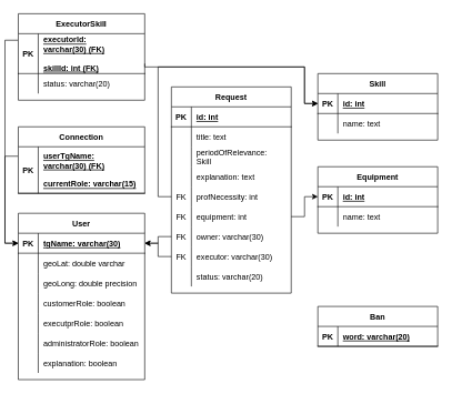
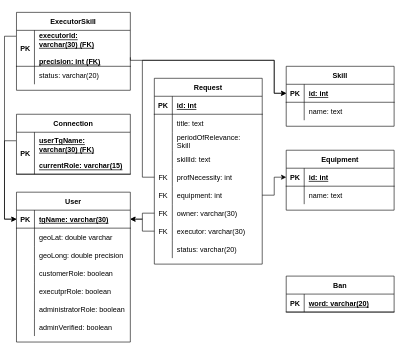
- <mxCell id="39" value="executorId:&#10;varchar(30) (FK)&#10;&#10;skillId: int (FK)" style="shape=partialRectangle;connectable=0;fillColor=none;top=0;left=0;bottom=0;right=0;align=left;spacingLeft=6;fontStyle=5;overflow=hidden;" parent="37" vertex="1"><mxGeometry x="30" width="159.94" height="60" as="geometry"><mxRectangle width="159.94" height="60" as="alternateBounds" /></mxGeometry></mxCell>
+ <mxCell id="39" value="executorId:&#10;varchar(30) (FK)&#10;&#10;precision: int (FK)" style="shape=partialRectangle;connectable=0;fillColor=none;top=0;left=0;bottom=0;right=0;align=left;spacingLeft=6;fontStyle=5;overflow=hidden;" parent="37" vertex="1"><mxGeometry x="30" width="159.94" height="60" as="geometry"><mxRectangle width="159.94" height="60" as="alternateBounds" /></mxGeometry></mxCell>
- <mxCell id="66" value="explanation: text" style="shape=partialRectangle;connectable=0;fillColor=none;top=0;left=0;bottom=0;right=0;align=left;spacingLeft=6;overflow=hidden;" parent="64" vertex="1"><mxGeometry x="30" width="150" height="30" as="geometry"><mxRectangle width="150" height="30" as="alternateBounds" /></mxGeometry></mxCell>
+ <mxCell id="66" value="skillId: text" style="shape=partialRectangle;connectable=0;fillColor=none;top=0;left=0;bottom=0;right=0;align=left;spacingLeft=6;overflow=hidden;" parent="64" vertex="1"><mxGeometry x="30" width="150" height="30" as="geometry"><mxRectangle width="150" height="30" as="alternateBounds" /></mxGeometry></mxCell>
- <mxCell id="23" value="explanation: boolean" style="shape=partialRectangle;connectable=0;fillColor=none;top=0;left=0;bottom=0;right=0;align=left;spacingLeft=6;overflow=hidden;" parent="21" vertex="1"><mxGeometry x="30" width="159.94" height="30" as="geometry"><mxRectangle width="159.94" height="30" as="alternateBounds" /></mxGeometry></mxCell>
+ <mxCell id="23" value="adminVerified: boolean" style="shape=partialRectangle;connectable=0;fillColor=none;top=0;left=0;bottom=0;right=0;align=left;spacingLeft=6;overflow=hidden;" parent="21" vertex="1"><mxGeometry x="30" width="159.94" height="30" as="geometry"><mxRectangle width="159.94" height="30" as="alternateBounds" /></mxGeometry></mxCell>
